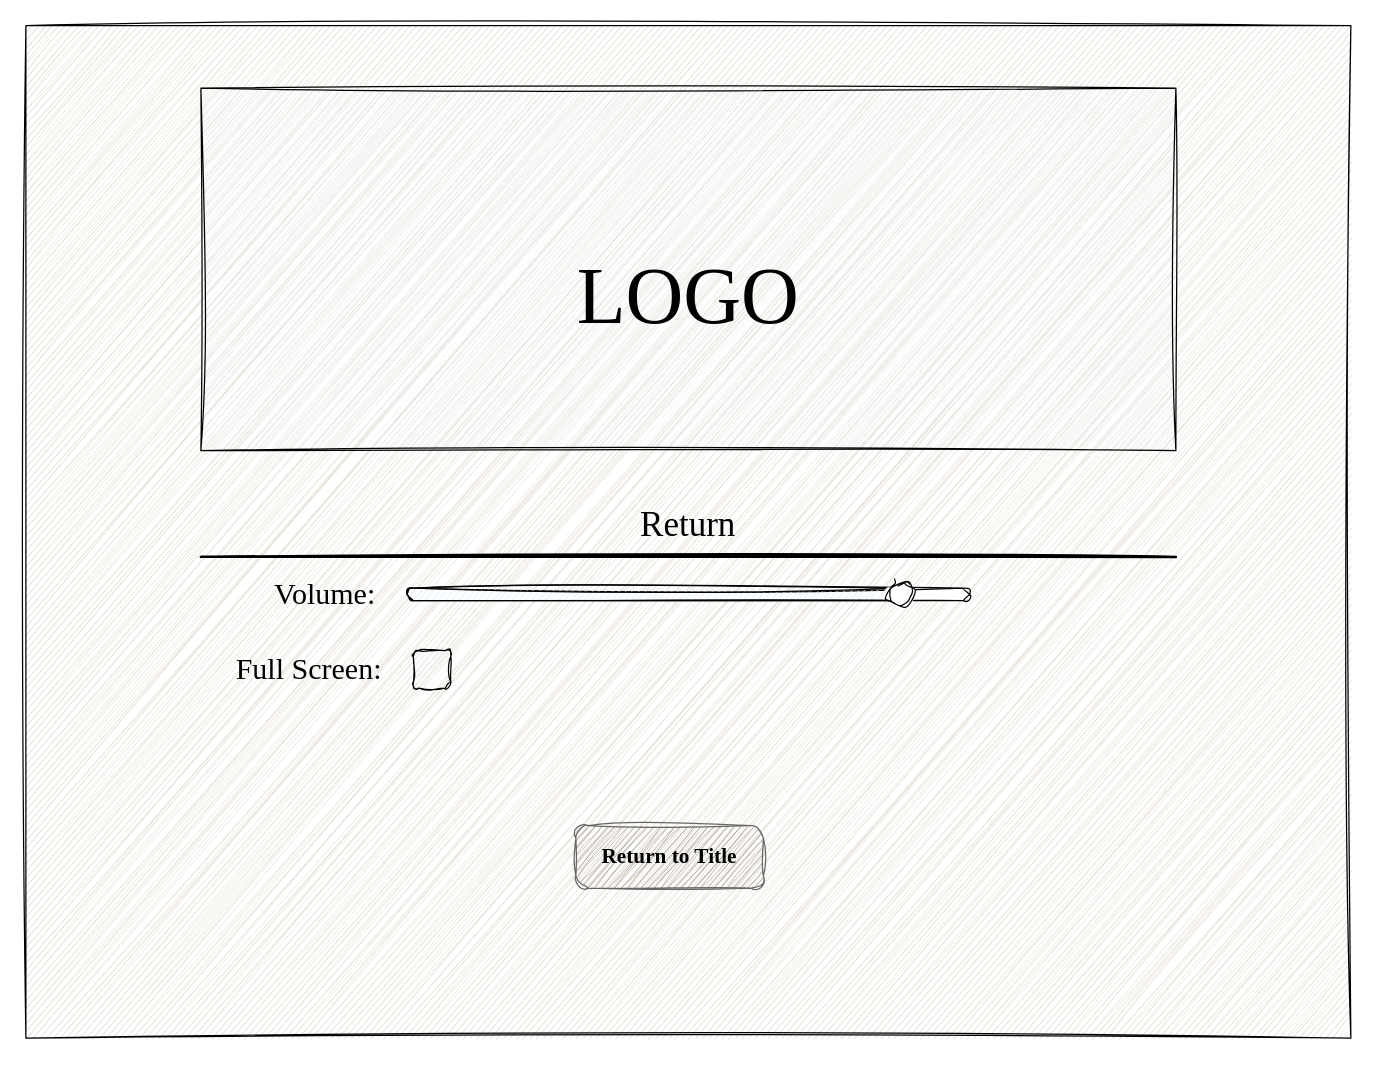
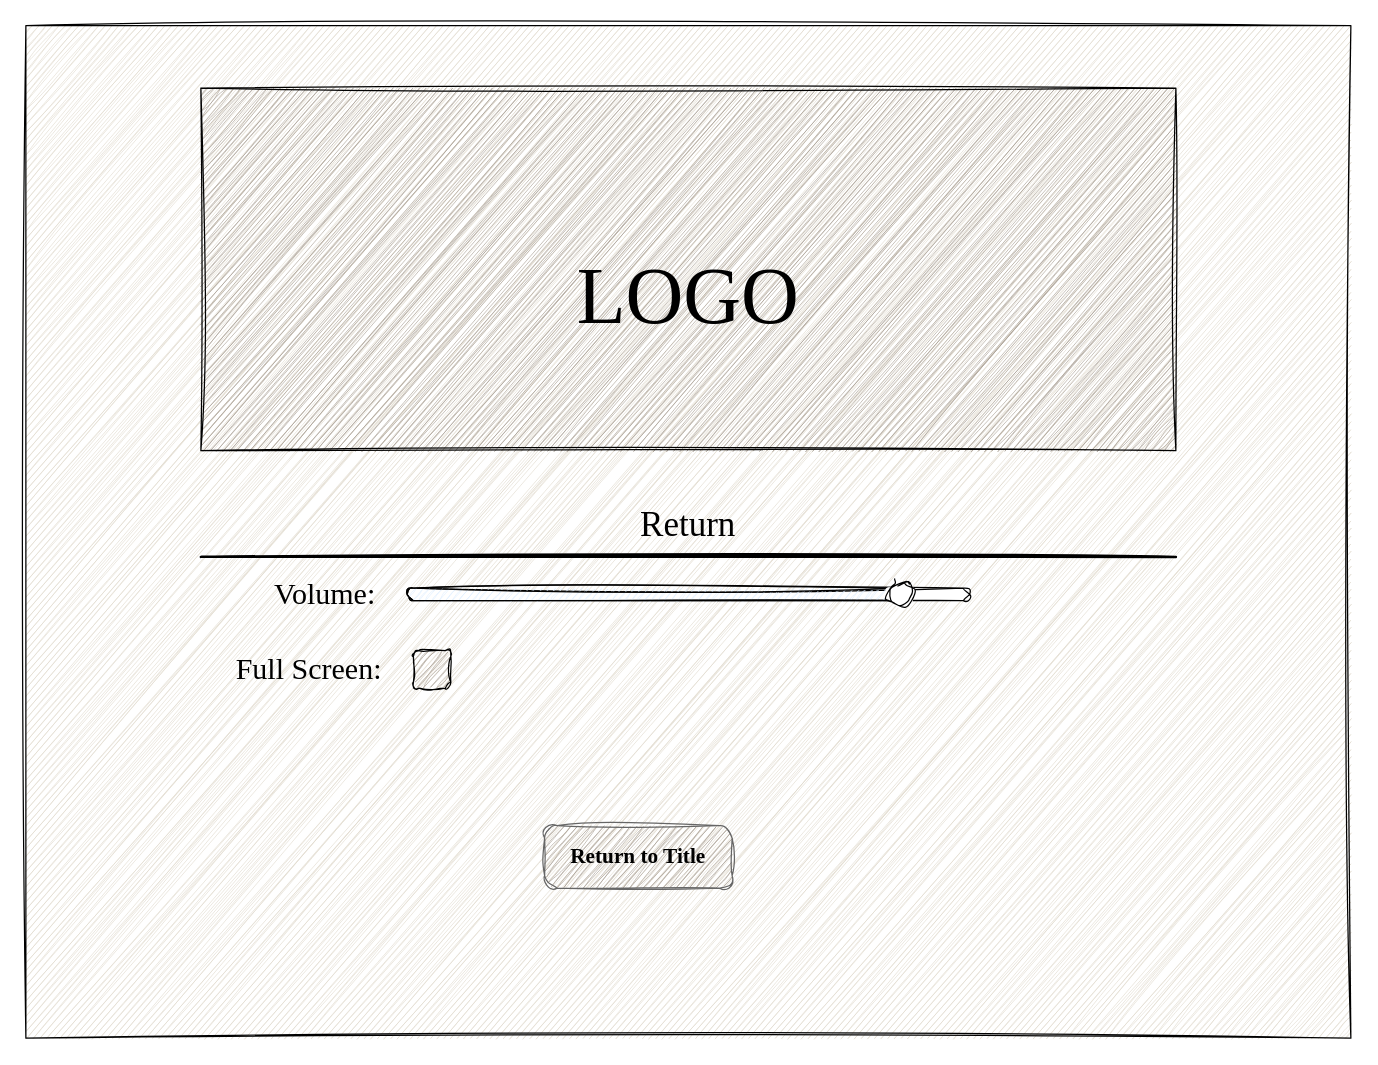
- <mxCell id="3" value="&lt;font style=&quot;font-size: 64px;&quot;&gt;LOGO&lt;/font&gt;" style="whiteSpace=wrap;html=1;rounded=0;shadow=0;labelBackgroundColor=none;strokeWidth=1;fontFamily=Cabin Sketch;fontSize=128;align=center;comic=1;fillColor=#f0f2f5;sketch=1;curveFitting=1;jiggle=2;fontSource=https%3A%2F%2Ffonts.googleapis.com%2Fcss%3Ffamily%3DCabin%2BSketch;" parent="1" vertex="1"><mxGeometry x="160" y="70" width="780" height="290" as="geometry" /></mxCell>
+ <mxCell id="3" value="&lt;font style=&quot;font-size: 64px;&quot;&gt;LOGO&lt;/font&gt;" style="whiteSpace=wrap;html=1;rounded=0;shadow=0;labelBackgroundColor=none;strokeWidth=1;fontFamily=Cabin Sketch;fontSize=128;align=center;comic=1;fillColor=#a89f94;sketch=1;curveFitting=1;jiggle=2;fontSource=https%3A%2F%2Ffonts.googleapis.com%2Fcss%3Ffamily%3DCabin%2BSketch;" parent="1" vertex="1"><mxGeometry x="160" y="70" width="780" height="290" as="geometry" /></mxCell>
- <mxCell id="5" value="Full Screen:&amp;nbsp;&amp;nbsp;&amp;nbsp;&amp;nbsp; " style="rounded=1;fillColor=#F0F2F5;strokeColor=#000000;align=right;verticalAlign=middle;fontStyle=0;fontSize=24;labelPosition=left;verticalLabelPosition=middle;spacingLeft=10;html=1;shadow=0;dashed=0;sketch=1;hachureGap=4;jiggle=2;curveFitting=1;fontFamily=Cabin Sketch;fontSource=https%3A%2F%2Ffonts.googleapis.com%2Fcss%3Ffamily%3DCabin%2BSketch;" vertex="1" parent="1"><mxGeometry x="330" y="520" width="30" height="30" as="geometry" /></mxCell>
+ <mxCell id="5" value="Full Screen:&amp;nbsp;&amp;nbsp;&amp;nbsp;&amp;nbsp; " style="rounded=1;fillColor=#a89f94;strokeColor=#000000;align=right;verticalAlign=middle;fontStyle=0;fontSize=24;labelPosition=left;verticalLabelPosition=middle;spacingLeft=10;html=1;shadow=0;dashed=0;sketch=1;hachureGap=4;jiggle=2;curveFitting=1;fontFamily=Cabin Sketch;fontSource=https%3A%2F%2Ffonts.googleapis.com%2Fcss%3Ffamily%3DCabin%2BSketch;" vertex="1" parent="1"><mxGeometry x="330" y="520" width="30" height="30" as="geometry" /></mxCell>
- <mxCell id="8" value="Return to Title" style="strokeWidth=1;shadow=0;dashed=0;align=center;html=1;shape=mxgraph.mockup.buttons.button;strokeColor=#666666;fontColor=#000000;mainText=;buttonStyle=round;fontSize=17;fontStyle=1;fillColor=#A89F94;whiteSpace=wrap;sketch=1;hachureGap=4;jiggle=2;curveFitting=1;fontFamily=Cabin Sketch;fontSource=https%3A%2F%2Ffonts.googleapis.com%2Fcss%3Ffamily%3DCabin%2BSketch;" vertex="1" parent="1"><mxGeometry x="460" y="660" width="150" height="50" as="geometry" /></mxCell>
+ <mxCell id="8" value="Return to Title" style="strokeWidth=1;shadow=0;dashed=0;align=center;html=1;shape=mxgraph.mockup.buttons.button;strokeColor=#666666;fontColor=#000000;mainText=;buttonStyle=round;fontSize=17;fontStyle=1;fillColor=#A89F94;whiteSpace=wrap;sketch=1;hachureGap=4;jiggle=2;curveFitting=1;fontFamily=Cabin Sketch;fontSource=https%3A%2F%2Ffonts.googleapis.com%2Fcss%3Ffamily%3DCabin%2BSketch;" vertex="1" parent="1"><mxGeometry x="435" y="660" width="150" height="50" as="geometry" /></mxCell>
